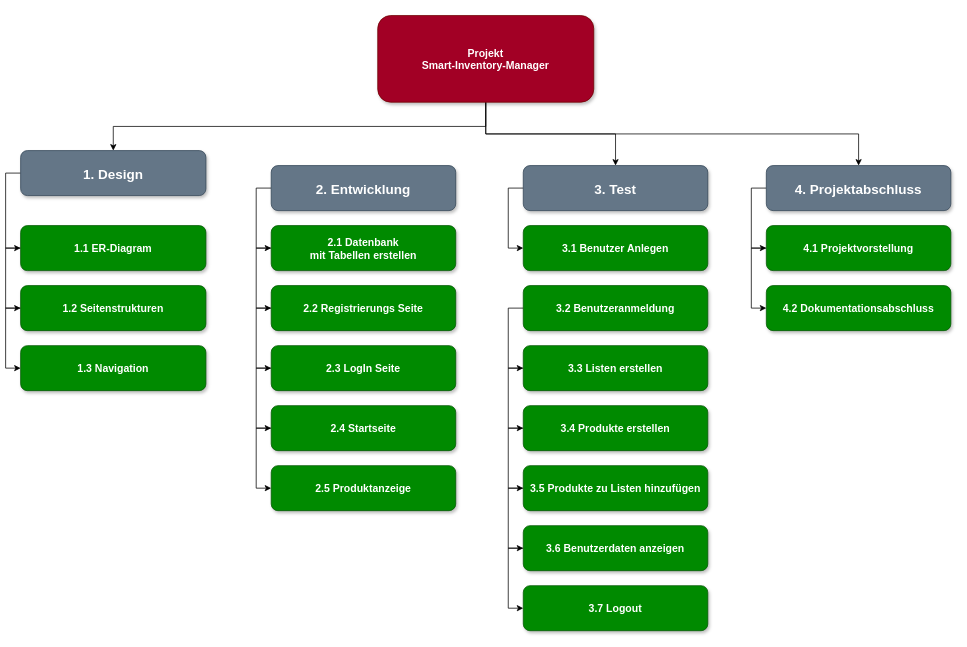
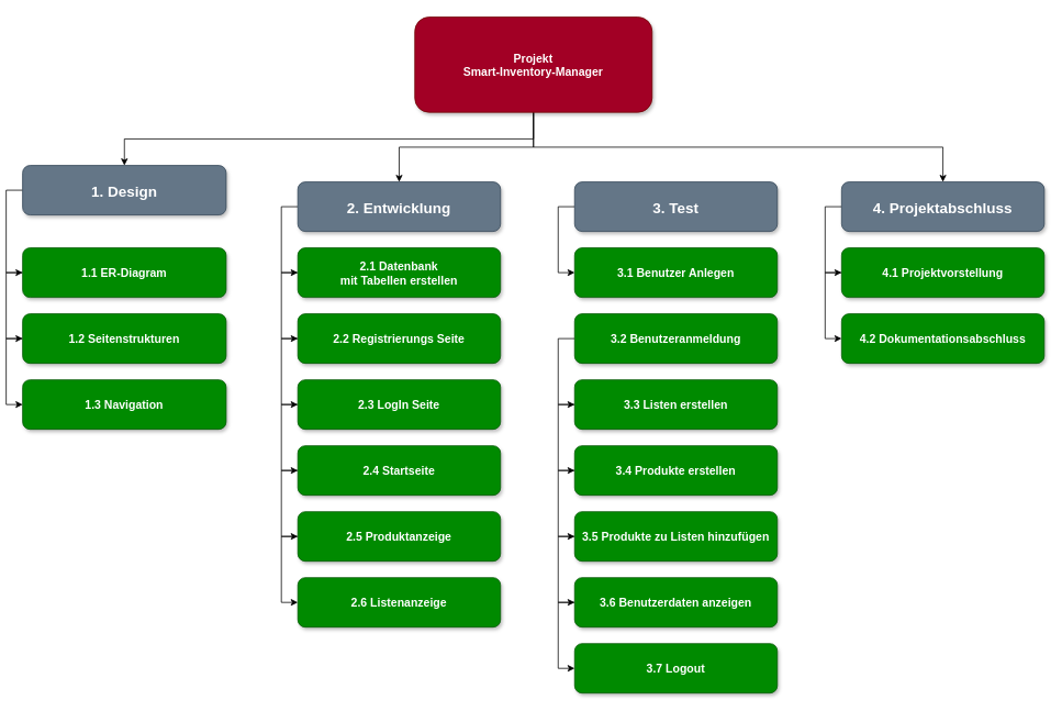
- <mxCell id="2" style="edgeStyle=orthogonalEdgeStyle;rounded=0;orthogonalLoop=1;jettySize=auto;html=1;exitX=0.5;exitY=1;exitDx=0;exitDy=0;" edge="1" parent="1" source="5" target="25"><mxGeometry relative="1" as="geometry" /></mxCell>
+ <mxCell id="2" style="edgeStyle=orthogonalEdgeStyle;rounded=0;orthogonalLoop=1;jettySize=auto;html=1;exitX=0.5;exitY=1;exitDx=0;exitDy=0;entryX=0.5;entryY=0;entryDx=0;entryDy=0;" edge="1" parent="1" source="5" target="7"><mxGeometry relative="1" as="geometry" /></mxCell>
+ <mxCell id="19" style="edgeStyle=orthogonalEdgeStyle;rounded=0;orthogonalLoop=1;jettySize=auto;html=1;exitX=0;exitY=0.5;exitDx=0;exitDy=0;entryX=0;entryY=0.5;entryDx=0;entryDy=0;fontSize=18;" edge="1" parent="1" source="20" target="23"><mxGeometry relative="1" as="geometry" /></mxCell>
+ <mxCell id="23" value="2.6 Listenanzeige" style="rounded=1;fillColor=#008a00;strokeColor=#005700;shadow=1;fontStyle=1;fontColor=#ffffff;fontSize=14;" parent="1" vertex="1"><mxGeometry x="354" y="700" width="246" height="60" as="geometry" /></mxCell>
